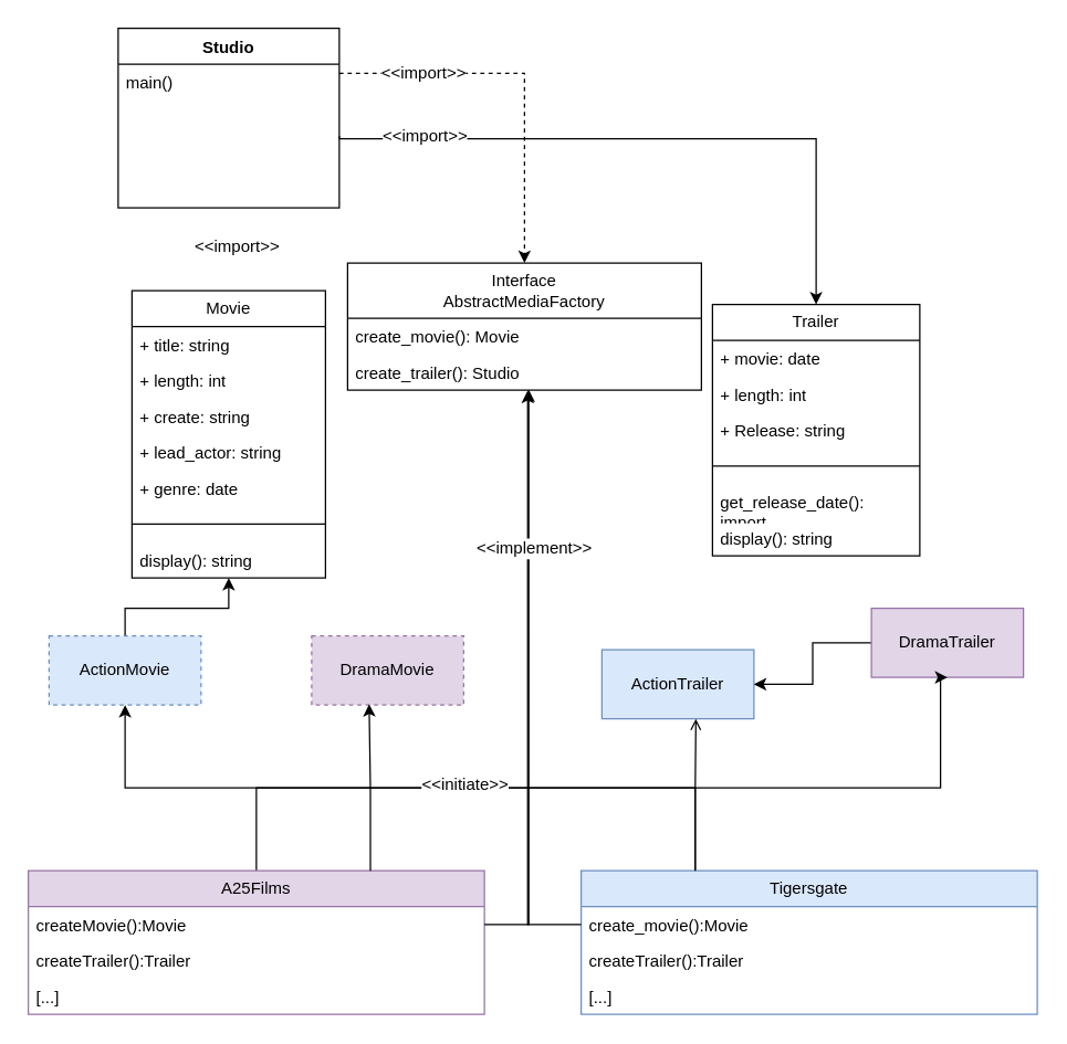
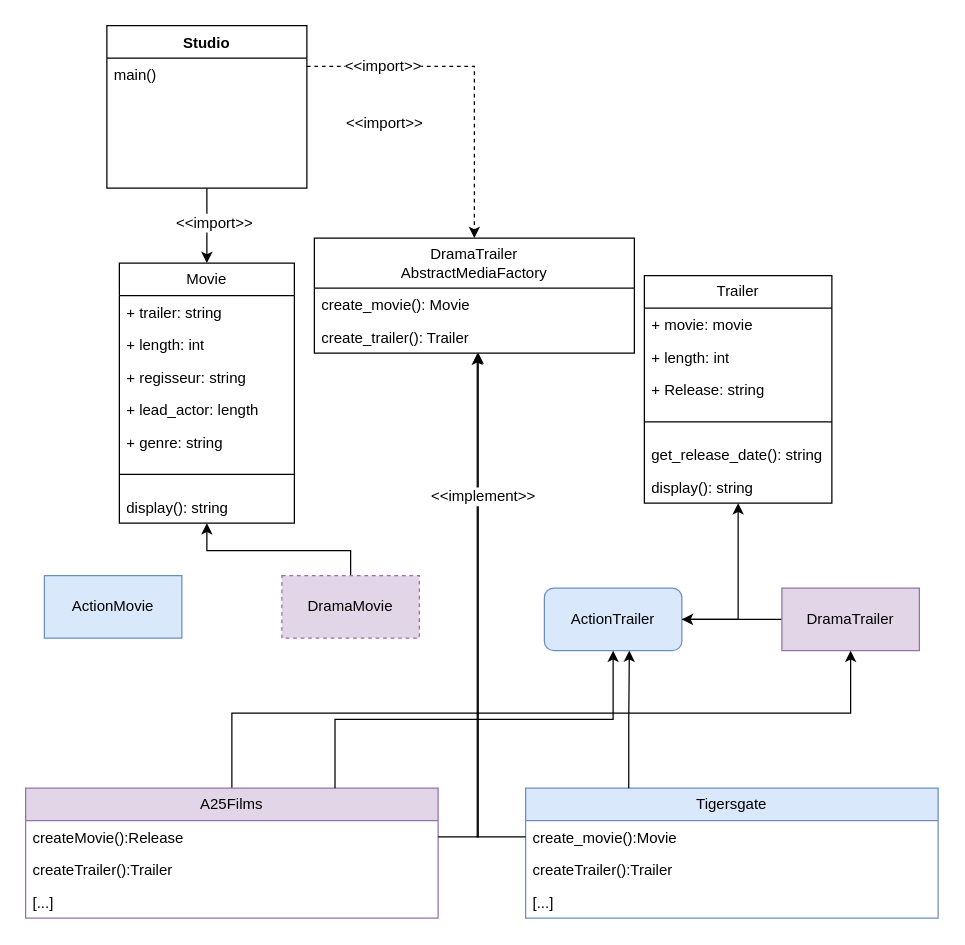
- <mxCell id="29" style="edgeStyle=orthogonalEdgeStyle;rounded=0;orthogonalLoop=1;jettySize=auto;html=1;exitX=1;exitY=0.5;exitDx=0;exitDy=0;entryX=0.5;entryY=0;entryDx=0;entryDy=0;fontFamily=Helvetica;fontSize=12;textShadow=0;labelBorderColor=none;horizontal=1;spacingTop=0;" edge="1" parent="1" source="4" target="45"><mxGeometry relative="1" as="geometry"><Array as="points"><mxPoint x="245" y="100" /><mxPoint x="590" y="100" /></Array></mxGeometry></mxCell>
+ <mxCell id="2" style="edgeStyle=orthogonalEdgeStyle;rounded=0;orthogonalLoop=1;jettySize=auto;html=1;" edge="1" parent="1" source="3" target="36"><mxGeometry relative="1" as="geometry" /></mxCell>
- <mxCell id="5" value="Interface&lt;div style=&quot;font-size: 12px;&quot;&gt;AbstractMediaFactory&lt;/div&gt;" style="swimlane;fontStyle=0;childLayout=stackLayout;horizontal=1;startSize=40;fillColor=none;horizontalStack=0;resizeParent=1;resizeParentMax=0;resizeLast=0;collapsible=1;marginBottom=0;whiteSpace=wrap;html=1;fontFamily=Helvetica;fontSize=12;textShadow=0;labelBorderColor=none;spacingTop=0;" vertex="1" parent="1"><mxGeometry x="251" y="190" width="256" height="92" as="geometry" /></mxCell>
+ <mxCell id="5" value="DramaTrailer&lt;div style=&quot;font-size: 12px;&quot;&gt;AbstractMediaFactory&lt;/div&gt;" style="swimlane;fontStyle=0;childLayout=stackLayout;horizontal=1;startSize=40;fillColor=none;horizontalStack=0;resizeParent=1;resizeParentMax=0;resizeLast=0;collapsible=1;marginBottom=0;whiteSpace=wrap;html=1;fontFamily=Helvetica;fontSize=12;textShadow=0;labelBorderColor=none;spacingTop=0;" vertex="1" parent="1"><mxGeometry x="251" y="190" width="256" height="92" as="geometry" /></mxCell>
- <mxCell id="37" value="+ title: string" style="text;strokeColor=none;fillColor=none;align=left;verticalAlign=top;spacingLeft=4;spacingRight=4;overflow=hidden;rotatable=0;points=[[0,0.5],[1,0.5]];portConstraint=eastwest;whiteSpace=wrap;html=1;fontFamily=Helvetica;fontSize=12;textShadow=0;labelBorderColor=none;horizontal=1;spacingTop=0;" vertex="1" parent="36"><mxGeometry y="26" width="140" height="26" as="geometry" /></mxCell>
+ <mxCell id="37" value="+ trailer: string" style="text;strokeColor=none;fillColor=none;align=left;verticalAlign=top;spacingLeft=4;spacingRight=4;overflow=hidden;rotatable=0;points=[[0,0.5],[1,0.5]];portConstraint=eastwest;whiteSpace=wrap;html=1;fontFamily=Helvetica;fontSize=12;textShadow=0;labelBorderColor=none;horizontal=1;spacingTop=0;" vertex="1" parent="36"><mxGeometry y="26" width="140" height="26" as="geometry" /></mxCell>
- <mxCell id="46" value="+ movie: date" style="text;strokeColor=none;fillColor=none;align=left;verticalAlign=top;spacingLeft=4;spacingRight=4;overflow=hidden;rotatable=0;points=[[0,0.5],[1,0.5]];portConstraint=eastwest;whiteSpace=wrap;html=1;fontFamily=Helvetica;fontSize=12;textShadow=0;labelBorderColor=none;horizontal=1;spacingTop=0;" vertex="1" parent="45"><mxGeometry y="26" width="150" height="26" as="geometry" /></mxCell>
+ <mxCell id="46" value="+ movie: movie" style="text;strokeColor=none;fillColor=none;align=left;verticalAlign=top;spacingLeft=4;spacingRight=4;overflow=hidden;rotatable=0;points=[[0,0.5],[1,0.5]];portConstraint=eastwest;whiteSpace=wrap;html=1;fontFamily=Helvetica;fontSize=12;textShadow=0;labelBorderColor=none;horizontal=1;spacingTop=0;" vertex="1" parent="45"><mxGeometry y="26" width="150" height="26" as="geometry" /></mxCell>
- <mxCell id="7" value="create_trailer(): Studio" style="text;strokeColor=none;fillColor=none;align=left;verticalAlign=top;spacingLeft=4;spacingRight=4;overflow=hidden;rotatable=0;points=[[0,0.5],[1,0.5]];portConstraint=eastwest;whiteSpace=wrap;html=1;fontFamily=Helvetica;fontSize=12;textShadow=0;labelBorderColor=none;horizontal=1;spacingTop=0;" vertex="1" parent="5"><mxGeometry y="66" width="256" height="26" as="geometry" /></mxCell>
+ <mxCell id="7" value="create_trailer(): Trailer" style="text;strokeColor=none;fillColor=none;align=left;verticalAlign=top;spacingLeft=4;spacingRight=4;overflow=hidden;rotatable=0;points=[[0,0.5],[1,0.5]];portConstraint=eastwest;whiteSpace=wrap;html=1;fontFamily=Helvetica;fontSize=12;textShadow=0;labelBorderColor=none;horizontal=1;spacingTop=0;" vertex="1" parent="5"><mxGeometry y="66" width="256" height="26" as="geometry" /></mxCell>
- <mxCell id="39" value="+ create: string" style="text;strokeColor=none;fillColor=none;align=left;verticalAlign=top;spacingLeft=4;spacingRight=4;overflow=hidden;rotatable=0;points=[[0,0.5],[1,0.5]];portConstraint=eastwest;whiteSpace=wrap;html=1;fontFamily=Helvetica;fontSize=12;textShadow=0;labelBorderColor=none;horizontal=1;spacingTop=0;" vertex="1" parent="36"><mxGeometry y="78" width="140" height="26" as="geometry" /></mxCell>
+ <mxCell id="39" value="+ regisseur: string" style="text;strokeColor=none;fillColor=none;align=left;verticalAlign=top;spacingLeft=4;spacingRight=4;overflow=hidden;rotatable=0;points=[[0,0.5],[1,0.5]];portConstraint=eastwest;whiteSpace=wrap;html=1;fontFamily=Helvetica;fontSize=12;textShadow=0;labelBorderColor=none;horizontal=1;spacingTop=0;" vertex="1" parent="36"><mxGeometry y="78" width="140" height="26" as="geometry" /></mxCell>
- <mxCell id="40" value="+ lead_actor: string" style="text;strokeColor=none;fillColor=none;align=left;verticalAlign=top;spacingLeft=4;spacingRight=4;overflow=hidden;rotatable=0;points=[[0,0.5],[1,0.5]];portConstraint=eastwest;whiteSpace=wrap;html=1;fontFamily=Helvetica;fontSize=12;textShadow=0;labelBorderColor=none;horizontal=1;spacingTop=0;" vertex="1" parent="36"><mxGeometry y="104" width="140" height="26" as="geometry" /></mxCell>
+ <mxCell id="40" value="+ lead_actor: length" style="text;strokeColor=none;fillColor=none;align=left;verticalAlign=top;spacingLeft=4;spacingRight=4;overflow=hidden;rotatable=0;points=[[0,0.5],[1,0.5]];portConstraint=eastwest;whiteSpace=wrap;html=1;fontFamily=Helvetica;fontSize=12;textShadow=0;labelBorderColor=none;horizontal=1;spacingTop=0;" vertex="1" parent="36"><mxGeometry y="104" width="140" height="26" as="geometry" /></mxCell>
- <mxCell id="41" value="+ genre: date" style="text;strokeColor=none;fillColor=none;align=left;verticalAlign=top;spacingLeft=4;spacingRight=4;overflow=hidden;rotatable=0;points=[[0,0.5],[1,0.5]];portConstraint=eastwest;whiteSpace=wrap;html=1;fontFamily=Helvetica;fontSize=12;textShadow=0;labelBorderColor=none;horizontal=1;spacingTop=0;" vertex="1" parent="36"><mxGeometry y="130" width="140" height="26" as="geometry" /></mxCell>
+ <mxCell id="41" value="+ genre: string" style="text;strokeColor=none;fillColor=none;align=left;verticalAlign=top;spacingLeft=4;spacingRight=4;overflow=hidden;rotatable=0;points=[[0,0.5],[1,0.5]];portConstraint=eastwest;whiteSpace=wrap;html=1;fontFamily=Helvetica;fontSize=12;textShadow=0;labelBorderColor=none;horizontal=1;spacingTop=0;" vertex="1" parent="36"><mxGeometry y="130" width="140" height="26" as="geometry" /></mxCell>
- <mxCell id="50" value="get_release_date(): import" style="text;strokeColor=none;fillColor=none;align=left;verticalAlign=top;spacingLeft=4;spacingRight=4;overflow=hidden;rotatable=0;points=[[0,0.5],[1,0.5]];portConstraint=eastwest;whiteSpace=wrap;html=1;fontFamily=Helvetica;fontSize=12;textShadow=0;labelBorderColor=none;horizontal=1;spacingTop=0;" vertex="1" parent="45"><mxGeometry y="130" width="150" height="26" as="geometry" /></mxCell>
+ <mxCell id="50" value="get_release_date(): string" style="text;strokeColor=none;fillColor=none;align=left;verticalAlign=top;spacingLeft=4;spacingRight=4;overflow=hidden;rotatable=0;points=[[0,0.5],[1,0.5]];portConstraint=eastwest;whiteSpace=wrap;html=1;fontFamily=Helvetica;fontSize=12;textShadow=0;labelBorderColor=none;horizontal=1;spacingTop=0;" vertex="1" parent="45"><mxGeometry y="130" width="150" height="26" as="geometry" /></mxCell>
- <mxCell id="8" style="edgeStyle=orthogonalEdgeStyle;rounded=0;orthogonalLoop=1;jettySize=auto;html=1;entryX=0.5;entryY=1;entryDx=0;entryDy=0;fontFamily=Helvetica;fontSize=12;textShadow=0;labelBorderColor=none;horizontal=1;spacingTop=0;" edge="1" parent="1" source="9" target="36"><mxGeometry relative="1" as="geometry"><Array as="points"><mxPoint x="90" y="440" /><mxPoint x="165" y="440" /></Array></mxGeometry></mxCell>
+ <mxCell id="10" style="edgeStyle=orthogonalEdgeStyle;rounded=0;orthogonalLoop=1;jettySize=auto;html=1;entryX=0.5;entryY=1;entryDx=0;entryDy=0;fontFamily=Helvetica;fontSize=12;textShadow=0;labelBorderColor=none;horizontal=1;spacingTop=0;" edge="1" parent="1" source="11" target="36"><mxGeometry relative="1" as="geometry"><Array as="points"><mxPoint x="280" y="440" /><mxPoint x="165" y="440" /></Array></mxGeometry></mxCell>
+ <mxCell id="12" style="edgeStyle=orthogonalEdgeStyle;rounded=0;orthogonalLoop=1;jettySize=auto;html=1;exitX=1;exitY=0.5;exitDx=0;exitDy=0;entryX=0.5;entryY=1;entryDx=0;entryDy=0;fontFamily=Helvetica;fontSize=12;textShadow=0;labelBorderColor=none;horizontal=1;spacingTop=0;" edge="1" parent="1" source="13" target="45"><mxGeometry relative="1" as="geometry"><mxPoint x="585" y="430" as="targetPoint" /></mxGeometry></mxCell>
- <mxCell id="15" value="DramaTrailer" style="html=1;whiteSpace=wrap;fontFamily=Helvetica;fontSize=12;textShadow=0;labelBorderColor=none;horizontal=1;spacingTop=0;fillColor=#e1d5e7;strokeColor=#9673a6;" vertex="1" parent="1"><mxGeometry x="630" y="440" width="110" height="50" as="geometry" /></mxCell>
+ <mxCell id="15" value="DramaTrailer" style="html=1;whiteSpace=wrap;fontFamily=Helvetica;fontSize=12;textShadow=0;labelBorderColor=none;horizontal=1;spacingTop=0;fillColor=#e1d5e7;strokeColor=#9673a6;" vertex="1" parent="1"><mxGeometry x="625" y="470" width="110" height="50" as="geometry" /></mxCell>
- <mxCell id="9" value="ActionMovie" style="html=1;whiteSpace=wrap;fontFamily=Helvetica;fontSize=12;textShadow=0;labelBorderColor=none;horizontal=1;spacingTop=0;fillColor=#dae8fc;strokeColor=#6c8ebf;dashed=1;" vertex="1" parent="1"><mxGeometry x="35" y="460" width="110" height="50" as="geometry" /></mxCell>
+ <mxCell id="9" value="ActionMovie" style="html=1;whiteSpace=wrap;fontFamily=Helvetica;fontSize=12;textShadow=0;labelBorderColor=none;horizontal=1;spacingTop=0;fillColor=#dae8fc;strokeColor=#6c8ebf;" vertex="1" parent="1"><mxGeometry x="35" y="460" width="110" height="50" as="geometry" /></mxCell>
- <mxCell id="13" value="ActionTrailer" style="html=1;whiteSpace=wrap;fontFamily=Helvetica;fontSize=12;textShadow=0;labelBorderColor=none;horizontal=1;spacingTop=0;fillColor=#dae8fc;strokeColor=#6c8ebf;" vertex="1" parent="1"><mxGeometry x="435" y="470" width="110" height="50" as="geometry" /></mxCell>
+ <mxCell id="13" value="ActionTrailer" style="html=1;whiteSpace=wrap;fontFamily=Helvetica;fontSize=12;textShadow=0;labelBorderColor=none;horizontal=1;spacingTop=0;fillColor=#dae8fc;strokeColor=#6c8ebf;rounded=1;" vertex="1" parent="1"><mxGeometry x="435" y="470" width="110" height="50" as="geometry" /></mxCell>
- <mxCell id="31" style="edgeStyle=orthogonalEdgeStyle;rounded=0;orthogonalLoop=1;jettySize=auto;html=1;exitX=0.25;exitY=0;exitDx=0;exitDy=0;entryX=0.618;entryY=1;entryDx=0;entryDy=0;entryPerimeter=0;fontFamily=Helvetica;fontSize=12;textShadow=0;labelBorderColor=none;horizontal=1;spacingTop=0;endArrow=open;" edge="1" parent="1" source="23" target="13"><mxGeometry relative="1" as="geometry" /></mxCell>
+ <mxCell id="31" style="edgeStyle=orthogonalEdgeStyle;rounded=0;orthogonalLoop=1;jettySize=auto;html=1;exitX=0.25;exitY=0;exitDx=0;exitDy=0;entryX=0.618;entryY=1;entryDx=0;entryDy=0;entryPerimeter=0;fontFamily=Helvetica;fontSize=12;textShadow=0;labelBorderColor=none;horizontal=1;spacingTop=0;" edge="1" parent="1" source="23" target="13"><mxGeometry relative="1" as="geometry" /></mxCell>
- <mxCell id="30" style="edgeStyle=orthogonalEdgeStyle;rounded=0;orthogonalLoop=1;jettySize=auto;html=1;exitX=0.75;exitY=0;exitDx=0;exitDy=0;entryX=0.378;entryY=0.988;entryDx=0;entryDy=0;entryPerimeter=0;fontFamily=Helvetica;fontSize=12;textShadow=0;labelBorderColor=none;horizontal=1;spacingTop=0;" edge="1" parent="1" source="17" target="11"><mxGeometry relative="1" as="geometry" /></mxCell>
+ <mxCell id="30" style="edgeStyle=orthogonalEdgeStyle;rounded=0;orthogonalLoop=1;jettySize=auto;html=1;exitX=0.75;exitY=0;exitDx=0;exitDy=0;fontFamily=Helvetica;fontSize=12;textShadow=0;labelBorderColor=none;horizontal=1;spacingTop=0;" edge="1" parent="1" source="17" target="13"><mxGeometry relative="1" as="geometry" /></mxCell>
- <mxCell id="21" style="edgeStyle=orthogonalEdgeStyle;rounded=0;orthogonalLoop=1;jettySize=auto;html=1;exitX=0.25;exitY=0;exitDx=0;exitDy=0;entryX=0.5;entryY=1;entryDx=0;entryDy=0;fontFamily=Helvetica;fontSize=12;textShadow=0;labelBorderColor=none;horizontal=1;spacingTop=0;" edge="1" parent="1" source="23" target="9"><mxGeometry relative="1" as="geometry" /></mxCell>
- <mxCell id="22" value="&amp;lt;&amp;lt;initiate&amp;gt;&amp;gt;" style="edgeLabel;html=1;align=center;verticalAlign=middle;resizable=0;points=[];fontFamily=Helvetica;fontSize=12;textShadow=0;labelBorderColor=none;horizontal=1;spacingTop=0;" connectable="0" vertex="1" parent="21"><mxGeometry x="-0.257" y="-3" relative="1" as="geometry"><mxPoint x="-29" as="offset" /></mxGeometry></mxCell>
- <mxCell id="18" value="createMovie():Movie" style="text;strokeColor=none;fillColor=none;align=left;verticalAlign=top;spacingLeft=4;spacingRight=4;overflow=hidden;rotatable=0;points=[[0,0.5],[1,0.5]];portConstraint=eastwest;whiteSpace=wrap;html=1;fontFamily=Helvetica;fontSize=12;textShadow=0;labelBorderColor=none;horizontal=1;spacingTop=0;" vertex="1" parent="17"><mxGeometry y="26" width="330" height="26" as="geometry" /></mxCell>
+ <mxCell id="18" value="createMovie():Release" style="text;strokeColor=none;fillColor=none;align=left;verticalAlign=top;spacingLeft=4;spacingRight=4;overflow=hidden;rotatable=0;points=[[0,0.5],[1,0.5]];portConstraint=eastwest;whiteSpace=wrap;html=1;fontFamily=Helvetica;fontSize=12;textShadow=0;labelBorderColor=none;horizontal=1;spacingTop=0;" vertex="1" parent="17"><mxGeometry y="26" width="330" height="26" as="geometry" /></mxCell>
